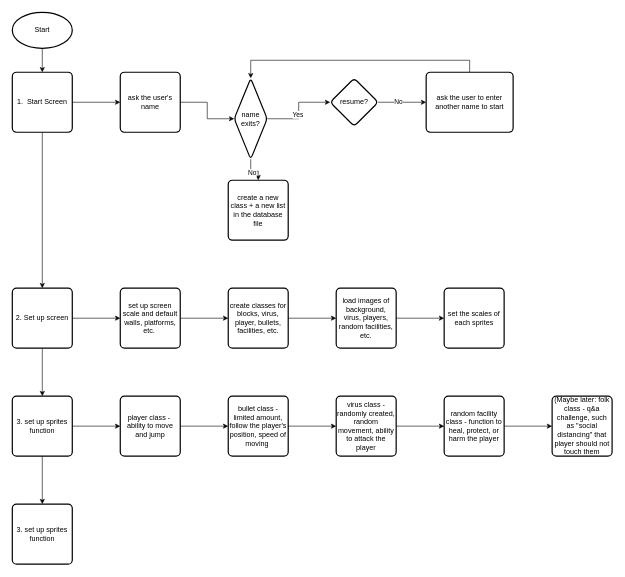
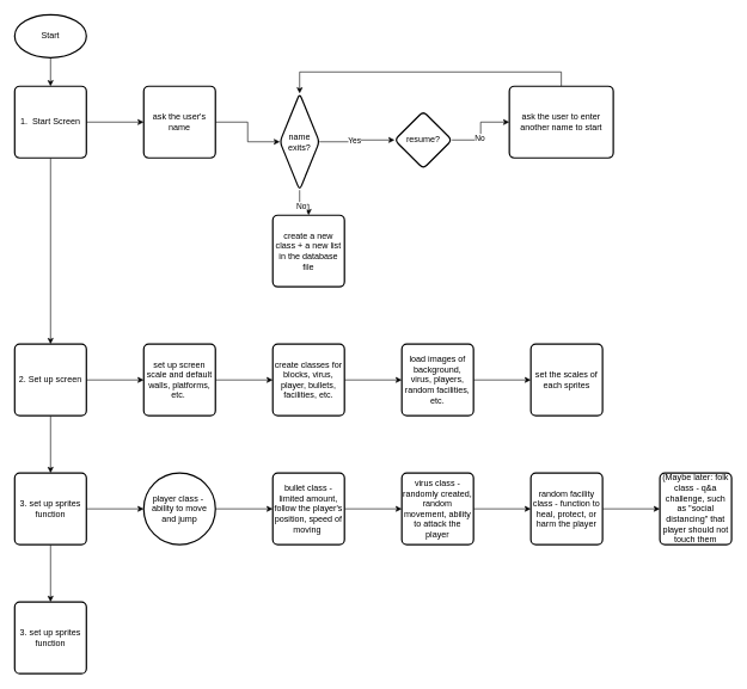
- <mxCell id="16" value="resume?" style="rhombus;whiteSpace=wrap;html=1;rounded=1;strokeWidth=2;arcSize=14;" vertex="1" parent="1"><mxGeometry x="550" y="130" width="80" height="80" as="geometry" /></mxCell>
+ <mxCell id="16" value="resume?" style="rhombus;whiteSpace=wrap;html=1;rounded=1;strokeWidth=2;arcSize=14;" vertex="1" parent="1"><mxGeometry x="550" y="155" width="80" height="80" as="geometry" /></mxCell>
- <mxCell id="34" value="&lt;span&gt;player class -&amp;nbsp; ability to move and jump&lt;/span&gt;" style="rounded=1;whiteSpace=wrap;html=1;absoluteArcSize=1;arcSize=14;strokeWidth=2;" vertex="1" parent="1"><mxGeometry x="200" y="660" width="100" height="100" as="geometry" /></mxCell>
+ <mxCell id="34" value="&lt;span&gt;player class -&amp;nbsp; ability to move and jump&lt;/span&gt;" style="ellipse;whiteSpace=wrap;html=1;absoluteArcSize=1;arcSize=14;strokeWidth=2;" vertex="1" parent="1"><mxGeometry x="200" y="660" width="100" height="100" as="geometry" /></mxCell>
